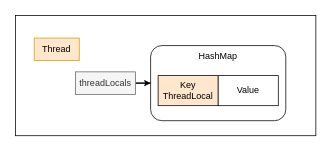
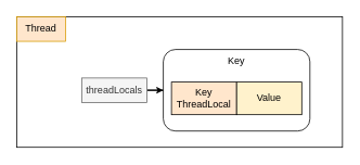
- <mxCell id="4" value="Thread" style="text;html=1;align=center;verticalAlign=middle;whiteSpace=wrap;rounded=0;fillColor=#ffe6cc;strokeColor=#d79b00;shadow=0;" vertex="1" parent="1"><mxGeometry x="45" y="50" width="60" height="30" as="geometry" /></mxCell>
+ <mxCell id="4" value="Thread" style="text;html=1;align=center;verticalAlign=middle;whiteSpace=wrap;rounded=0;fillColor=#ffe6cc;strokeColor=#d79b00;shadow=0;" vertex="1" parent="1"><mxGeometry x="20" y="20" width="60" height="30" as="geometry" /></mxCell>
- <mxCell id="9" value="HashMap" style="text;html=1;align=center;verticalAlign=middle;whiteSpace=wrap;rounded=0;" vertex="1" parent="1"><mxGeometry x="260" y="60" width="60" height="30" as="geometry" /></mxCell>
+ <mxCell id="9" value="Key" style="text;html=1;align=center;verticalAlign=middle;whiteSpace=wrap;rounded=0;" vertex="1" parent="1"><mxGeometry x="260" y="60" width="60" height="30" as="geometry" /></mxCell>
- <mxCell id="8" value="Value" style="rounded=0;whiteSpace=wrap;html=1;" vertex="1" parent="1"><mxGeometry x="290" y="100" width="80" height="40" as="geometry" /></mxCell>
+ <mxCell id="8" value="Value" style="rounded=0;whiteSpace=wrap;html=1;fillColor=#fff2cc;" vertex="1" parent="1"><mxGeometry x="290" y="100" width="80" height="40" as="geometry" /></mxCell>
